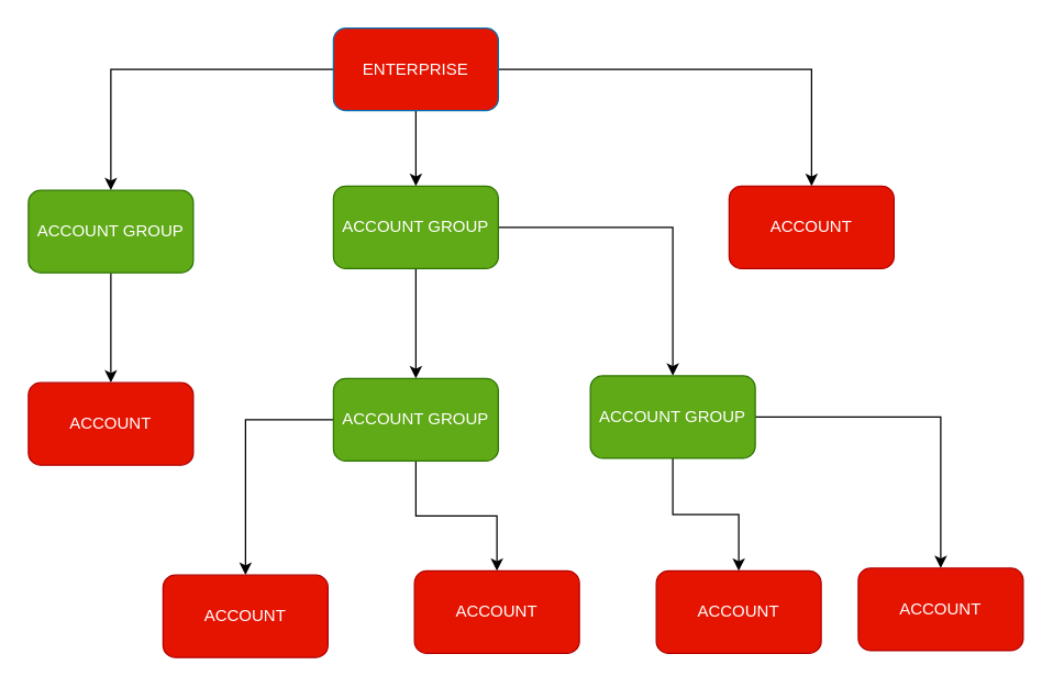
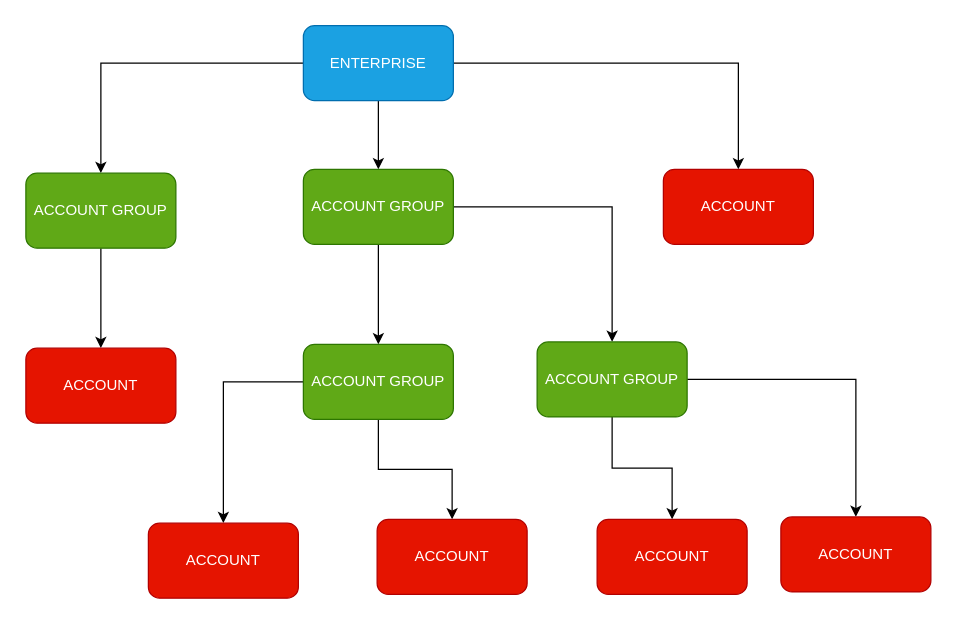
- <mxCell id="5" value="ENTERPRISE" style="rounded=1;whiteSpace=wrap;html=1;fillColor=#e51400;strokeColor=#006EAF;fontColor=#ffffff;" vertex="1" parent="1"><mxGeometry x="242" y="20" width="120" height="60" as="geometry" /></mxCell>
+ <mxCell id="5" value="ENTERPRISE" style="rounded=1;whiteSpace=wrap;html=1;fillColor=#1ba1e2;strokeColor=#006EAF;fontColor=#ffffff;" vertex="1" parent="1"><mxGeometry x="242" y="20" width="120" height="60" as="geometry" /></mxCell>
